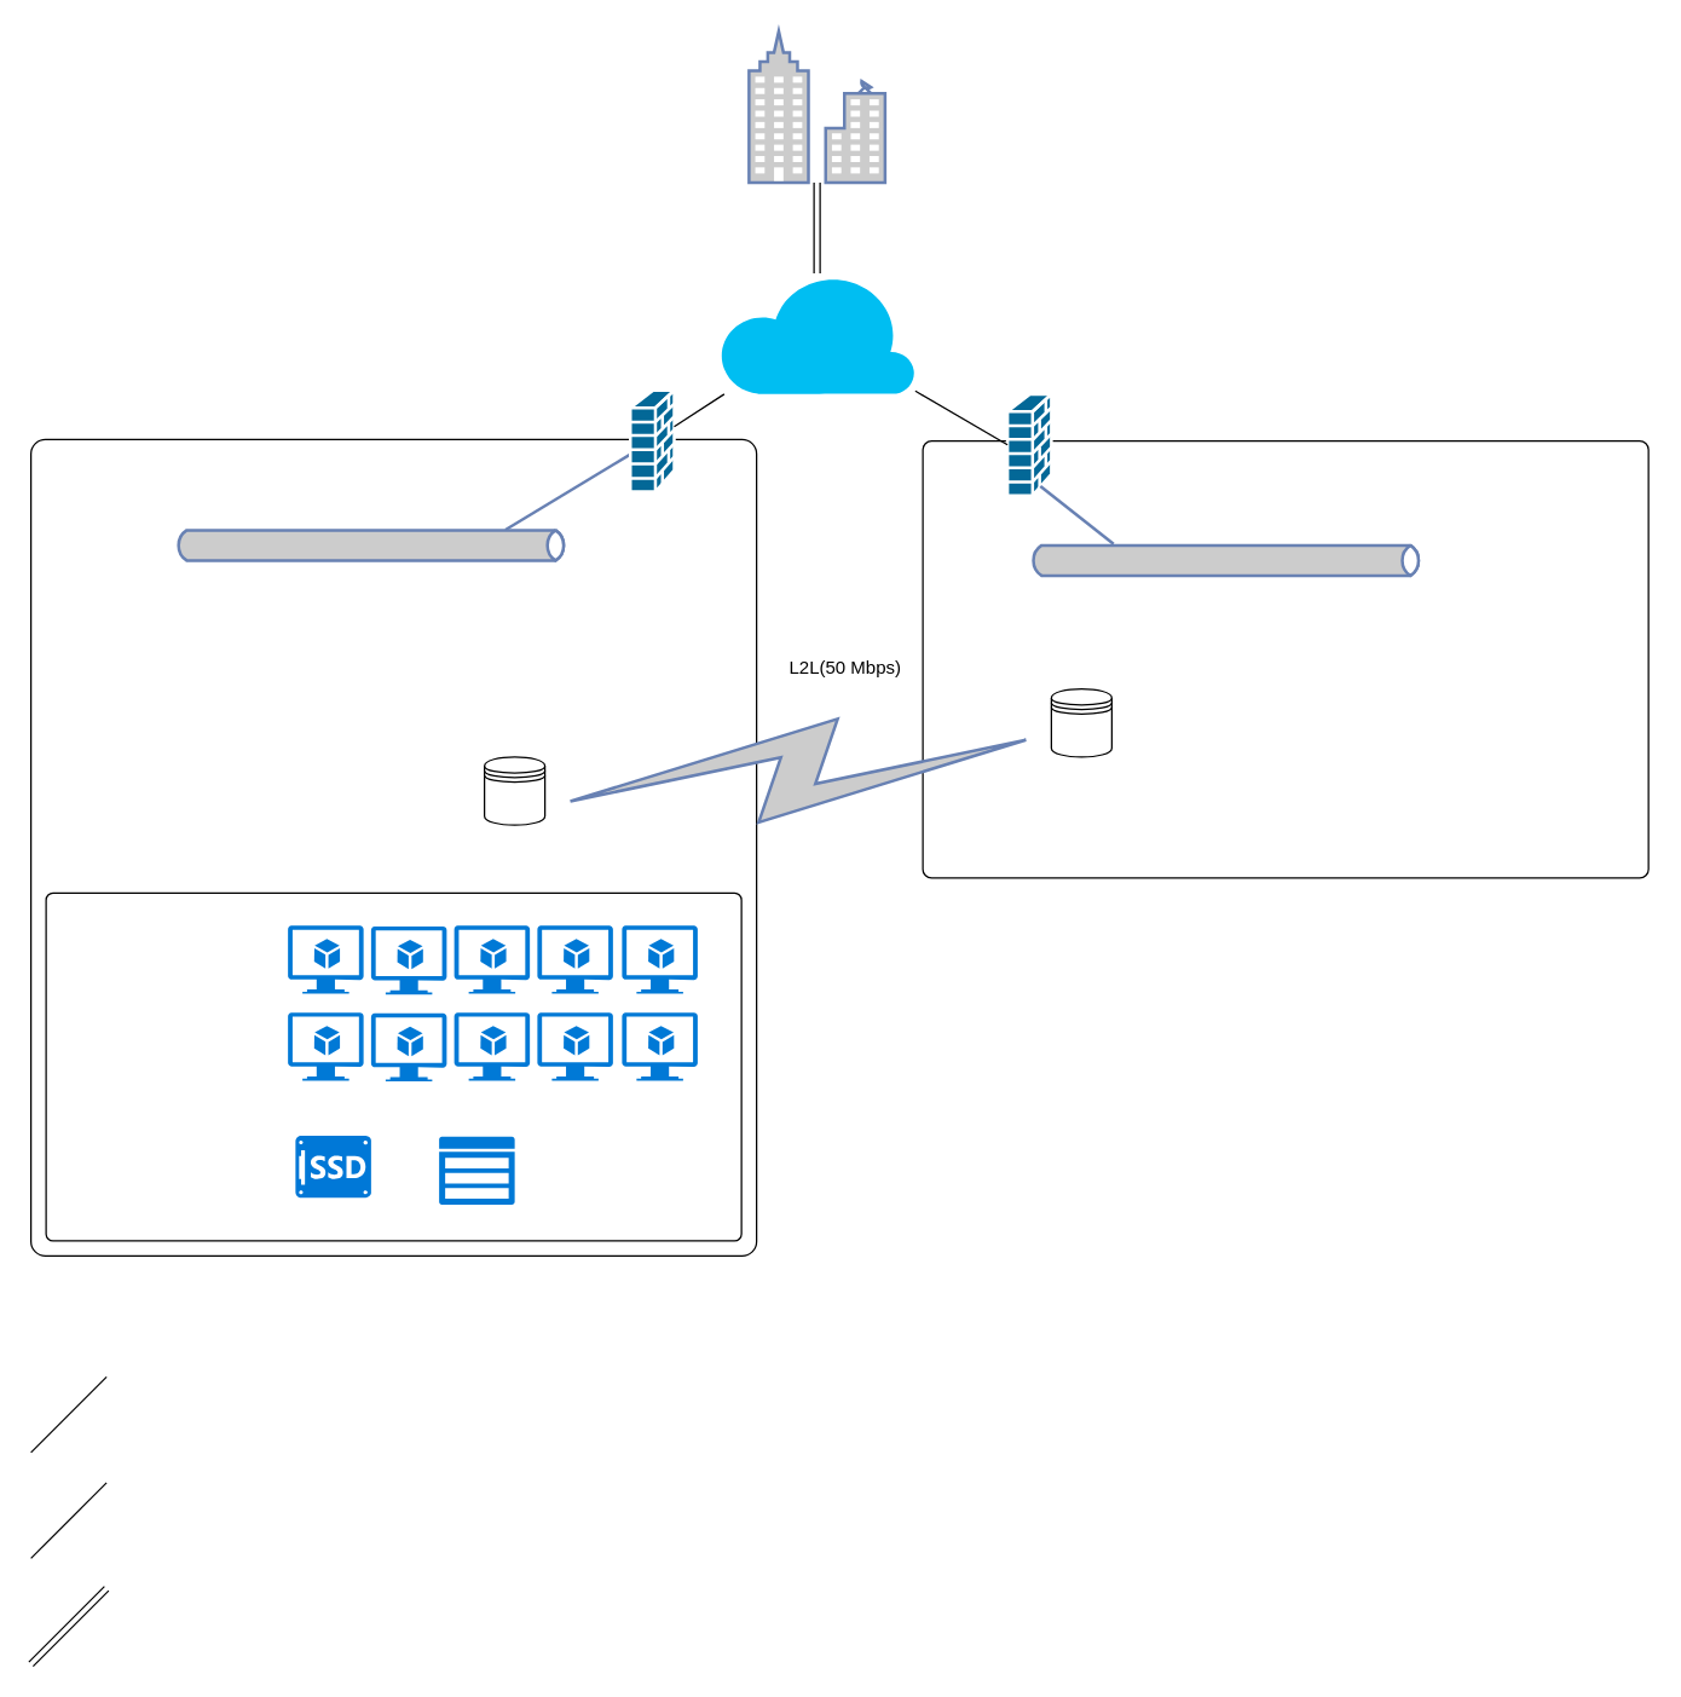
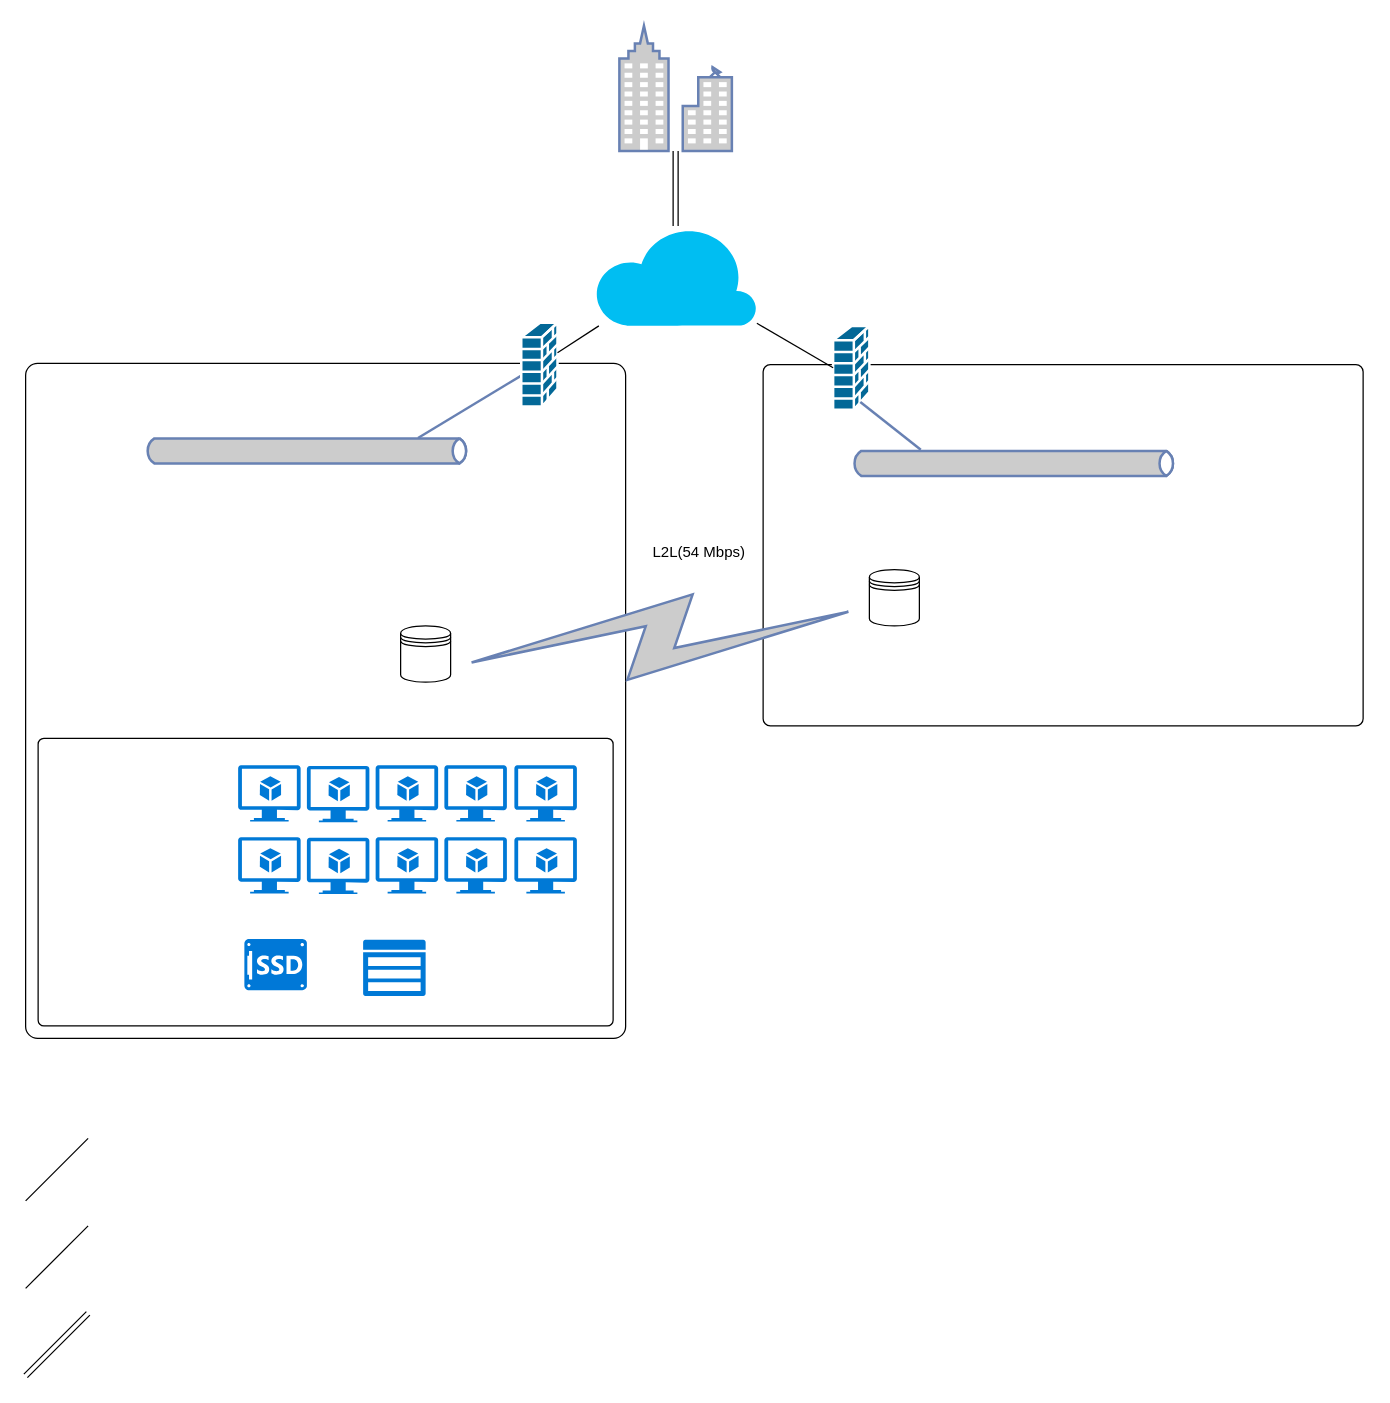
- <mxCell id="16" value="L2L(50 Mbps)" style="text;html=1;" vertex="1" parent="1"><mxGeometry x="520" y="426.5" width="90" height="40" as="geometry" /></mxCell>
+ <mxCell id="16" value="L2L(54 Mbps)" style="text;html=1;" vertex="1" parent="1"><mxGeometry x="520" y="426.5" width="90" height="40" as="geometry" /></mxCell>
